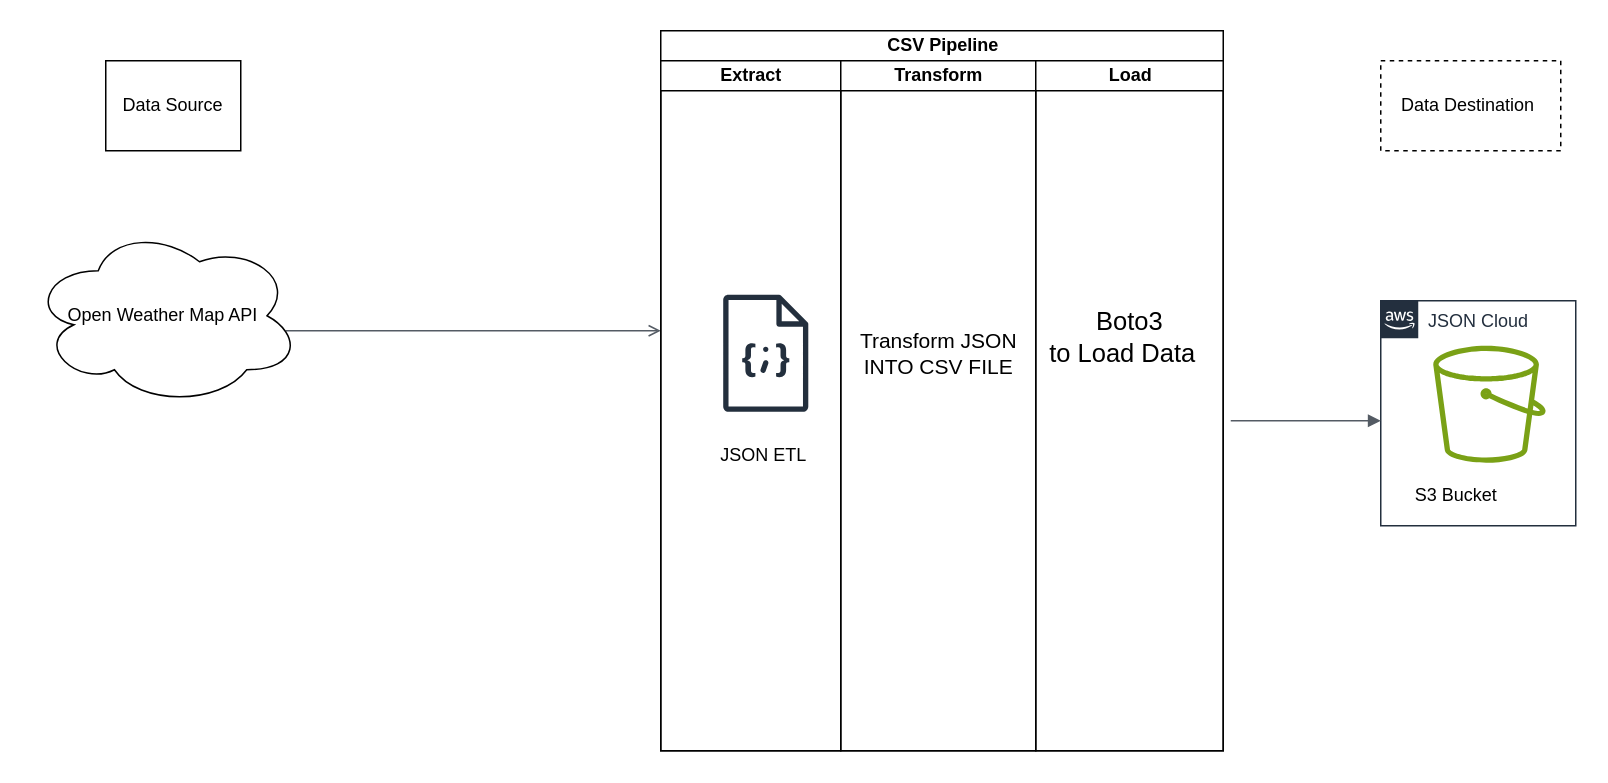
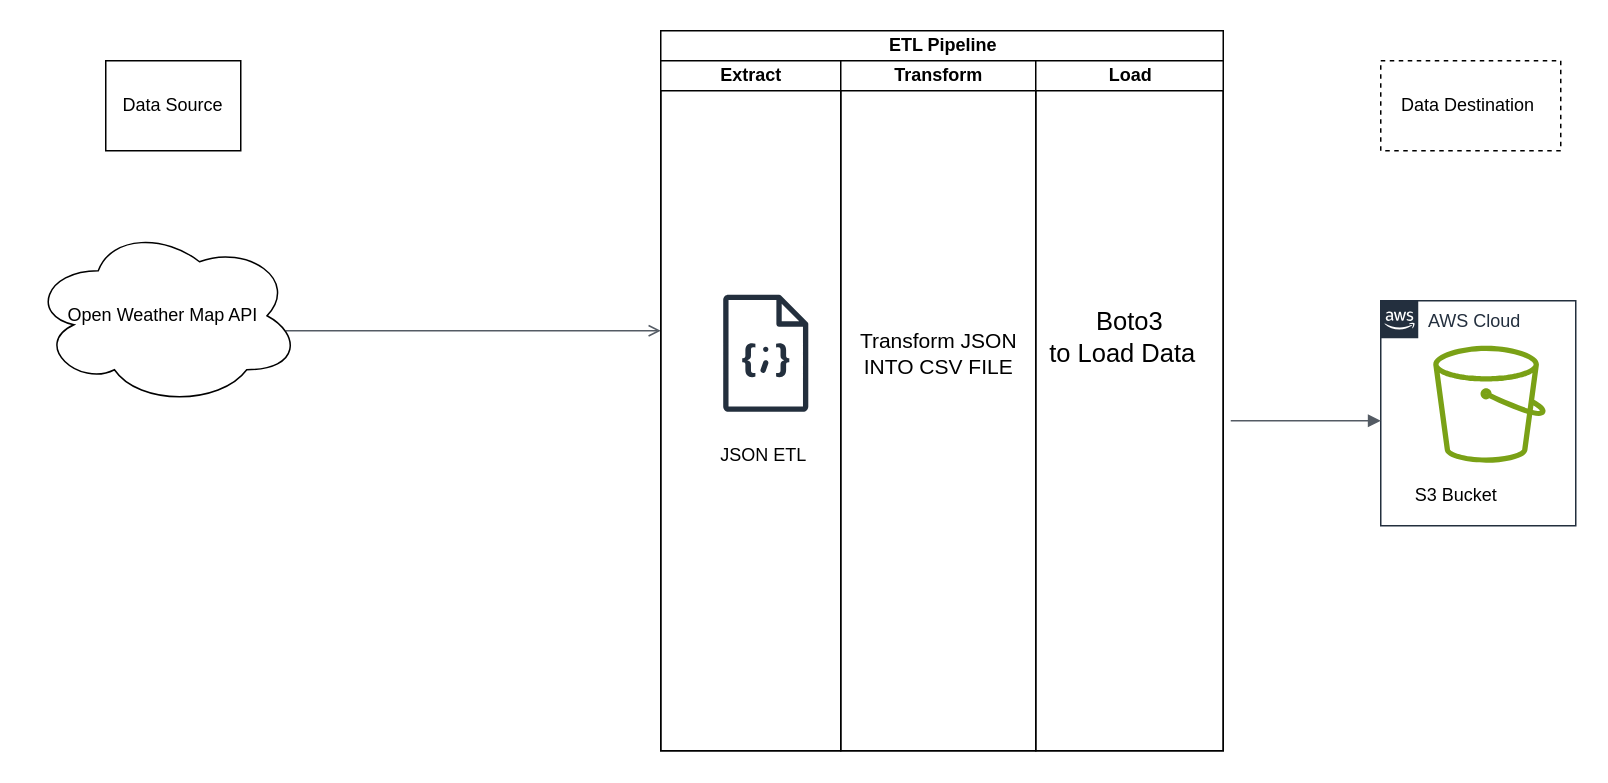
- <mxCell id="7" value="CSV Pipeline" style="swimlane;childLayout=stackLayout;resizeParent=1;resizeParentMax=0;startSize=20;html=1;" parent="1" vertex="1"><mxGeometry x="440" y="20" width="375.0" height="480" as="geometry" /></mxCell>
+ <mxCell id="7" value="ETL Pipeline" style="swimlane;childLayout=stackLayout;resizeParent=1;resizeParentMax=0;startSize=20;html=1;" parent="1" vertex="1"><mxGeometry x="440" y="20" width="375.0" height="480" as="geometry" /></mxCell>
- <mxCell id="2" value="JSON Cloud" style="points=[[0,0],[0.25,0],[0.5,0],[0.75,0],[1,0],[1,0.25],[1,0.5],[1,0.75],[1,1],[0.75,1],[0.5,1],[0.25,1],[0,1],[0,0.75],[0,0.5],[0,0.25]];outlineConnect=0;gradientColor=none;html=1;whiteSpace=wrap;fontSize=12;fontStyle=0;container=1;pointerEvents=0;collapsible=0;recursiveResize=0;shape=mxgraph.aws4.group;grIcon=mxgraph.aws4.group_aws_cloud_alt;strokeColor=#232F3E;fillColor=none;verticalAlign=top;align=left;spacingLeft=30;fontColor=#232F3E;dashed=0;" parent="1" vertex="1"><mxGeometry x="920" y="200" width="130" height="150" as="geometry" /></mxCell>
+ <mxCell id="2" value="AWS Cloud" style="points=[[0,0],[0.25,0],[0.5,0],[0.75,0],[1,0],[1,0.25],[1,0.5],[1,0.75],[1,1],[0.75,1],[0.5,1],[0.25,1],[0,1],[0,0.75],[0,0.5],[0,0.25]];outlineConnect=0;gradientColor=none;html=1;whiteSpace=wrap;fontSize=12;fontStyle=0;container=1;pointerEvents=0;collapsible=0;recursiveResize=0;shape=mxgraph.aws4.group;grIcon=mxgraph.aws4.group_aws_cloud_alt;strokeColor=#232F3E;fillColor=none;verticalAlign=top;align=left;spacingLeft=30;fontColor=#232F3E;dashed=0;" parent="1" vertex="1"><mxGeometry x="920" y="200" width="130" height="150" as="geometry" /></mxCell>
